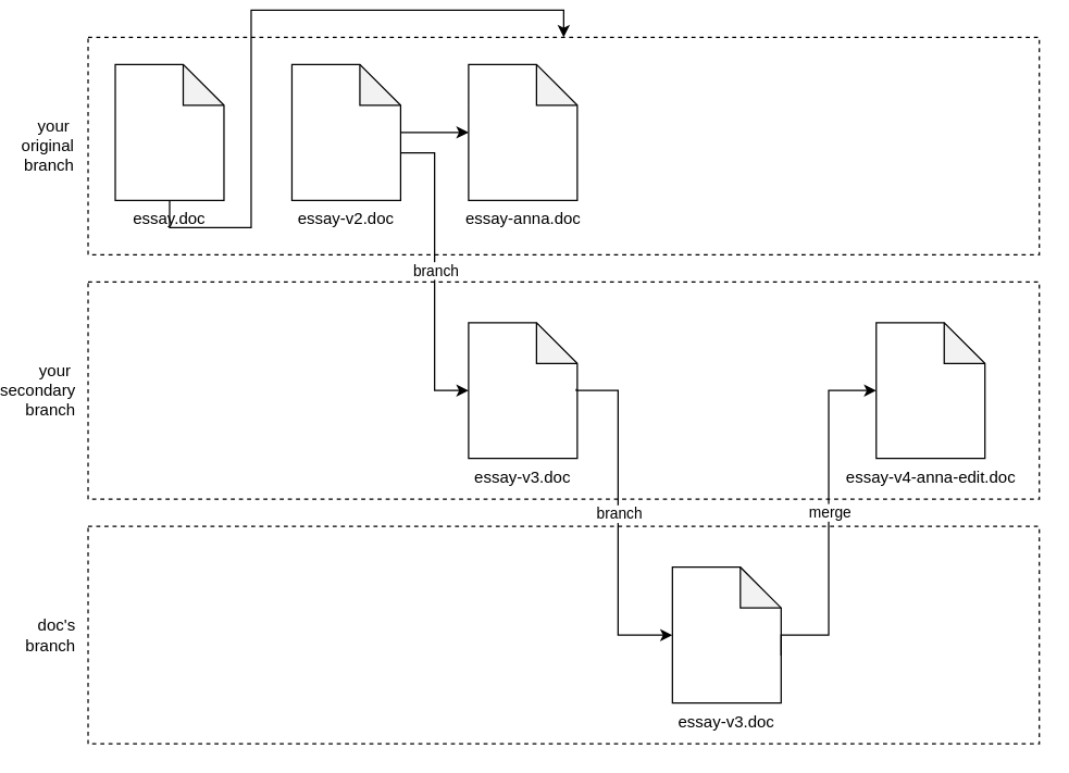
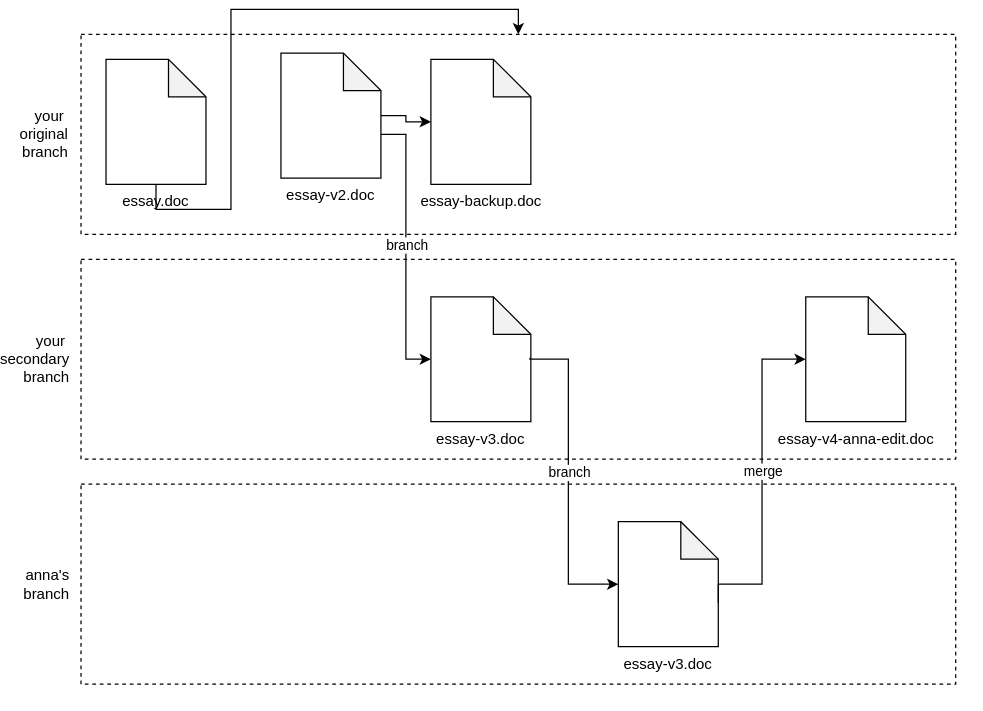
- <mxCell id="6" value="essay-v2&lt;span style=&quot;background-color: initial;&quot;&gt;.doc&lt;/span&gt;" style="shape=note;whiteSpace=wrap;html=1;backgroundOutline=1;darkOpacity=0.05;labelPosition=center;verticalLabelPosition=bottom;align=center;verticalAlign=top;" vertex="1" parent="1"><mxGeometry x="170" y="40" width="80" height="100" as="geometry" /></mxCell>
+ <mxCell id="6" value="essay-v2&lt;span style=&quot;background-color: initial;&quot;&gt;.doc&lt;/span&gt;" style="shape=note;whiteSpace=wrap;html=1;backgroundOutline=1;darkOpacity=0.05;labelPosition=center;verticalLabelPosition=bottom;align=center;verticalAlign=top;" vertex="1" parent="1"><mxGeometry x="180" y="35" width="80" height="100" as="geometry" /></mxCell>
- <mxCell id="7" value="essay-anna&lt;span style=&quot;background-color: initial;&quot;&gt;.doc&lt;/span&gt;" style="shape=note;html=1;backgroundOutline=1;darkOpacity=0.05;labelPosition=center;verticalLabelPosition=bottom;align=center;verticalAlign=top;" vertex="1" parent="1"><mxGeometry x="300" y="40" width="80" height="100" as="geometry" /></mxCell>
+ <mxCell id="7" value="essay-backup&lt;span style=&quot;background-color: initial;&quot;&gt;.doc&lt;/span&gt;" style="shape=note;html=1;backgroundOutline=1;darkOpacity=0.05;labelPosition=center;verticalLabelPosition=bottom;align=center;verticalAlign=top;" vertex="1" parent="1"><mxGeometry x="300" y="40" width="80" height="100" as="geometry" /></mxCell>
- <mxCell id="12" value="doc's&lt;div&gt;branch&lt;/div&gt;" style="rounded=0;whiteSpace=wrap;html=1;fillColor=none;dashed=1;labelPosition=left;verticalLabelPosition=middle;align=right;verticalAlign=middle;spacingRight=7;" vertex="1" parent="1"><mxGeometry x="20" y="380" width="700" height="160" as="geometry" /></mxCell>
+ <mxCell id="12" value="anna's&lt;div&gt;branch&lt;/div&gt;" style="rounded=0;whiteSpace=wrap;html=1;fillColor=none;dashed=1;labelPosition=left;verticalLabelPosition=middle;align=right;verticalAlign=middle;spacingRight=7;" vertex="1" parent="1"><mxGeometry x="20" y="380" width="700" height="160" as="geometry" /></mxCell>
